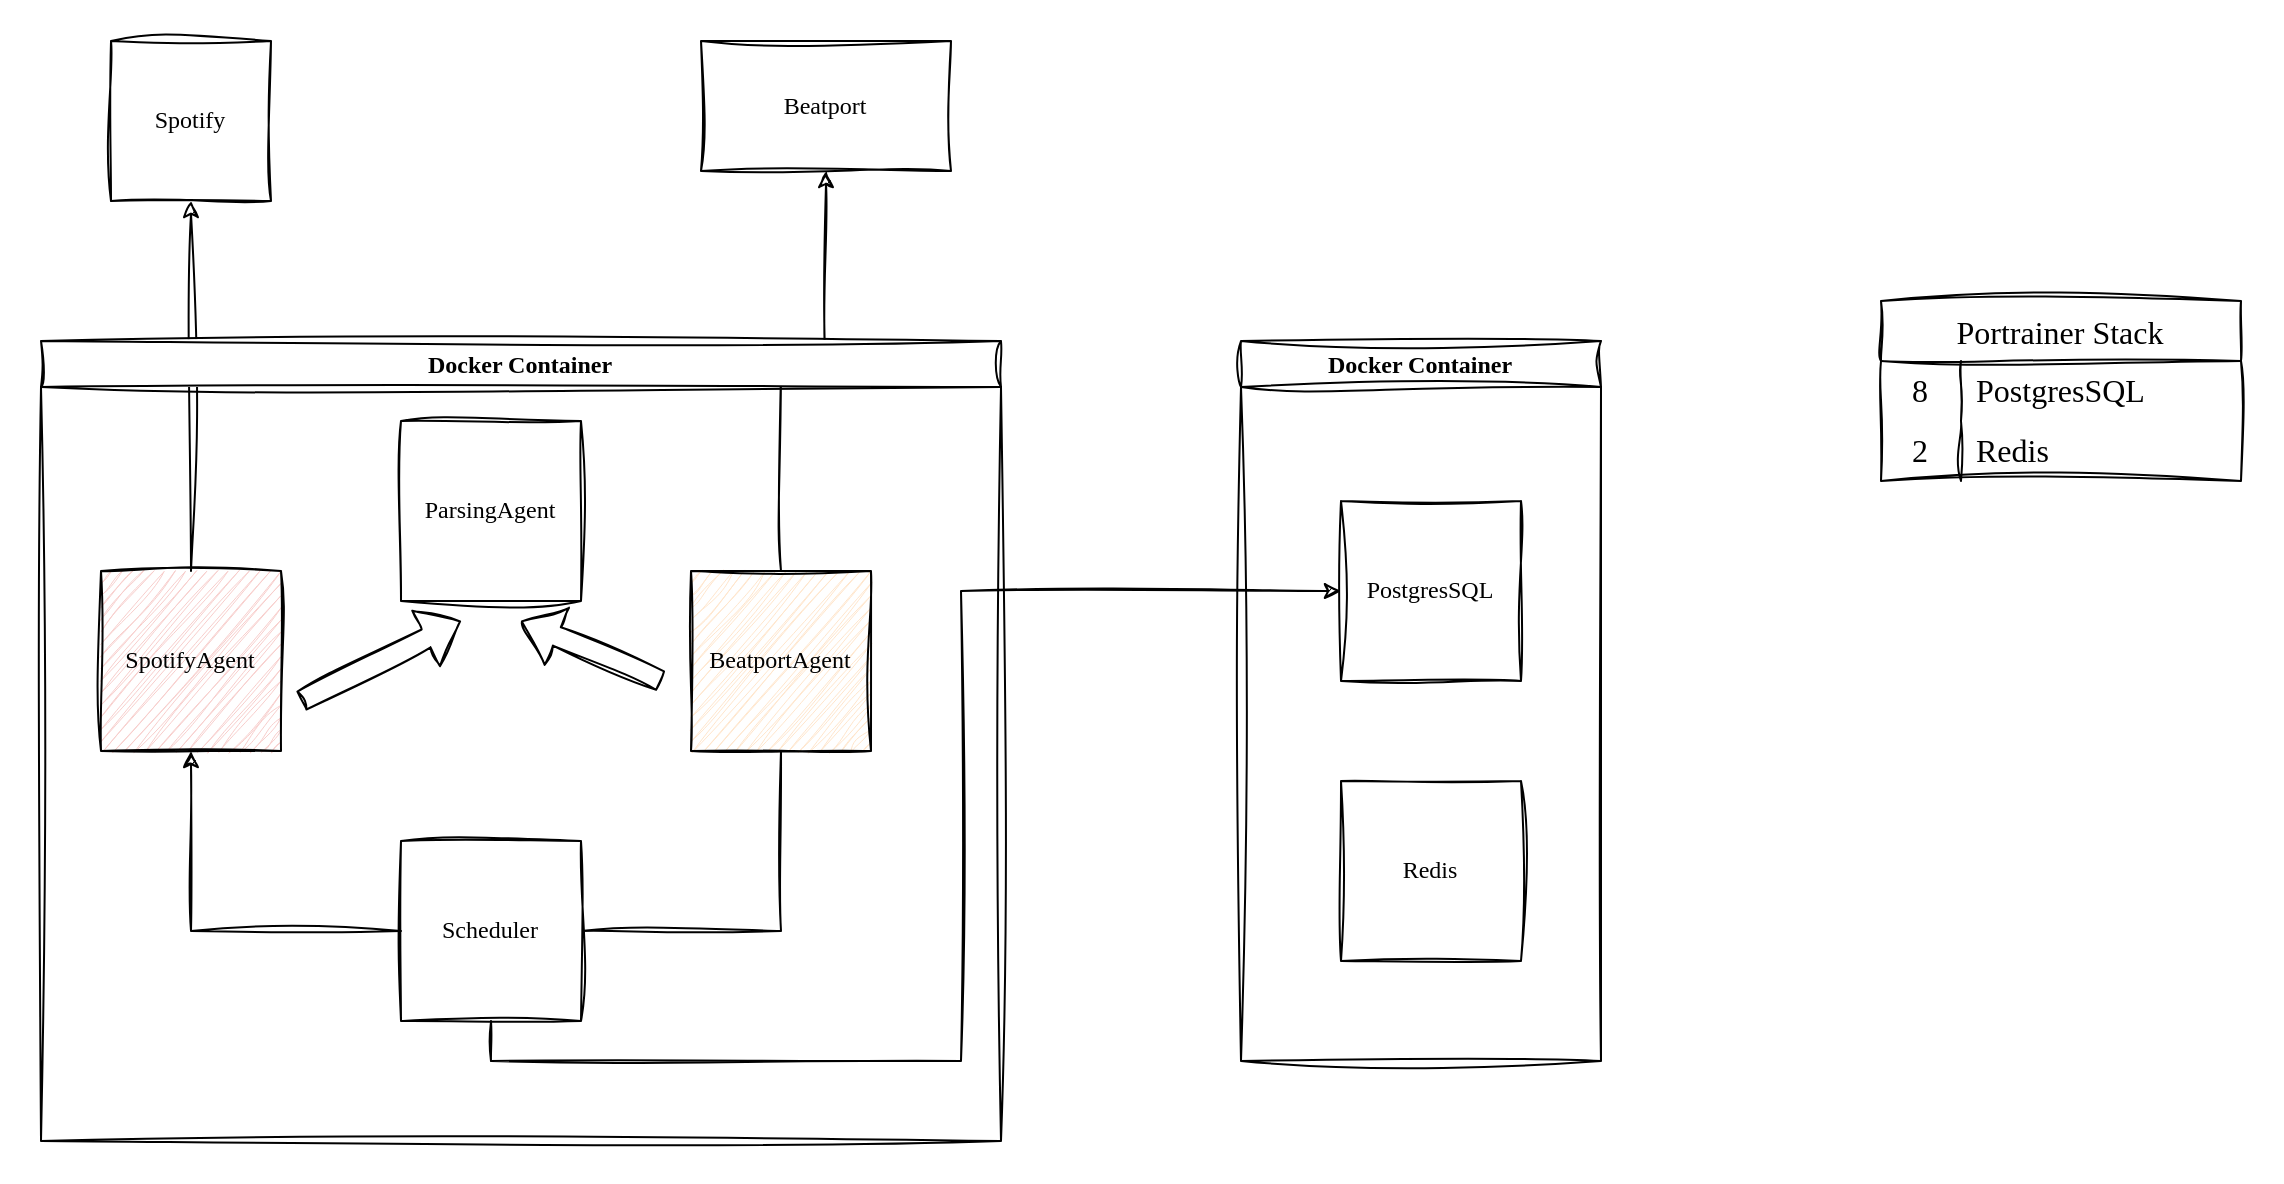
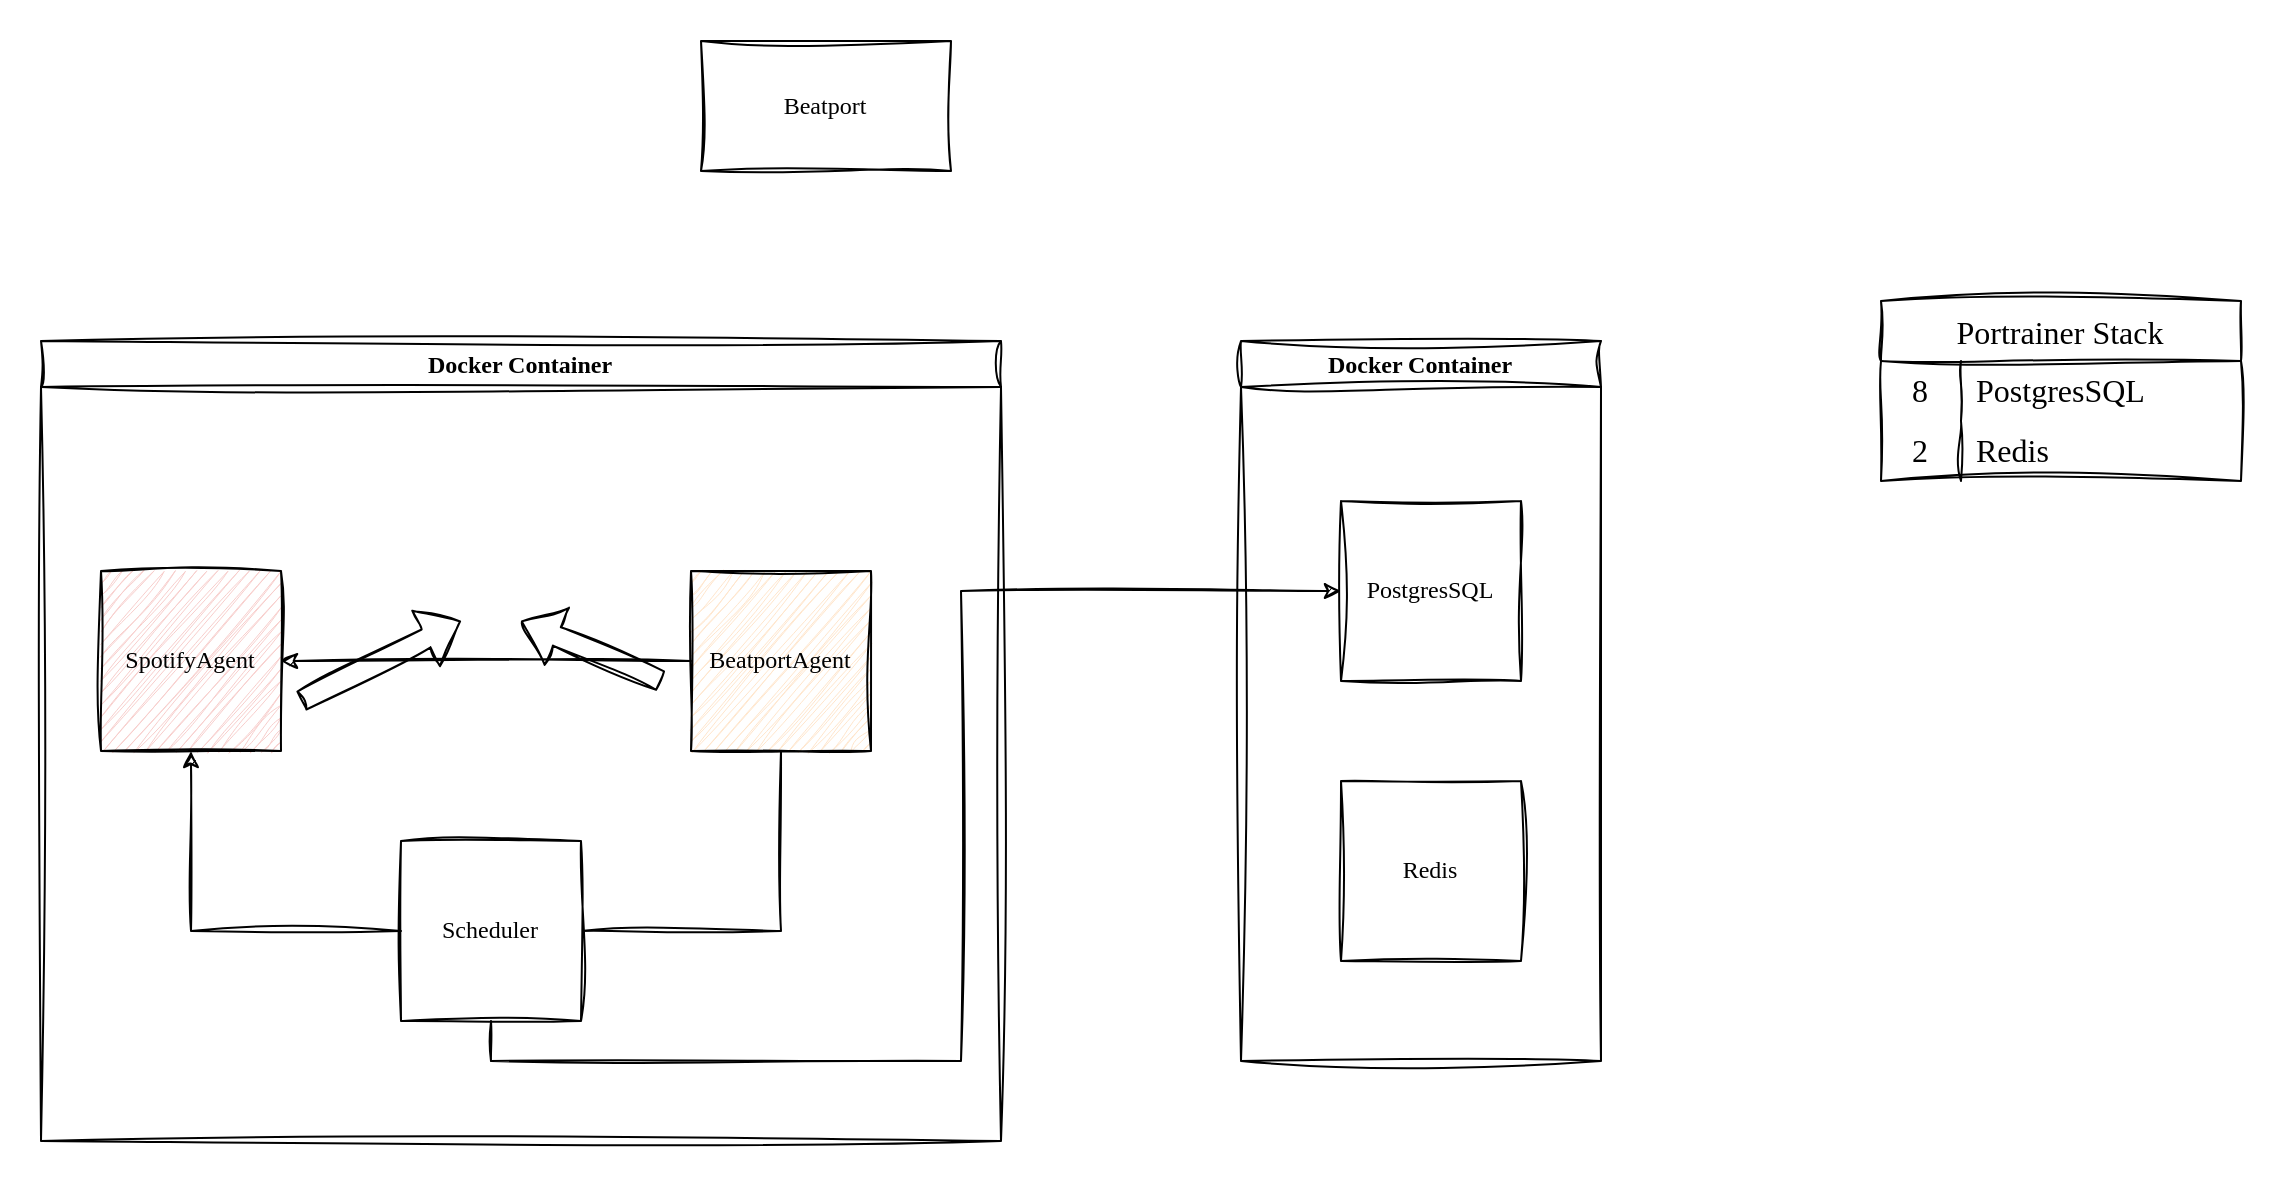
- <mxCell id="2" value="Spotify" style="whiteSpace=wrap;html=1;aspect=fixed;sketch=1;hachureGap=4;jiggle=2;curveFitting=1;fontFamily=Architects Daughter;fontSource=https%3A%2F%2Ffonts.googleapis.com%2Fcss%3Ffamily%3DArchitects%2BDaughter;" parent="1" vertex="1"><mxGeometry x="55" y="20" width="80" height="80" as="geometry" /></mxCell>
- <mxCell id="4" style="edgeStyle=orthogonalEdgeStyle;rounded=0;sketch=1;hachureGap=4;jiggle=2;curveFitting=1;orthogonalLoop=1;jettySize=auto;html=1;fontFamily=Architects Daughter;fontSource=https%3A%2F%2Ffonts.googleapis.com%2Fcss%3Ffamily%3DArchitects%2BDaughter;" parent="1" source="7" target="2" edge="1"><mxGeometry relative="1" as="geometry" /></mxCell>
- <mxCell id="5" style="edgeStyle=orthogonalEdgeStyle;rounded=0;sketch=1;hachureGap=4;jiggle=2;curveFitting=1;orthogonalLoop=1;jettySize=auto;html=1;fontFamily=Architects Daughter;fontSource=https%3A%2F%2Ffonts.googleapis.com%2Fcss%3Ffamily%3DArchitects%2BDaughter;" parent="1" source="8" target="3" edge="1"><mxGeometry relative="1" as="geometry" /></mxCell>
+ <mxCell id="5" style="edgeStyle=orthogonalEdgeStyle;rounded=0;sketch=1;hachureGap=4;jiggle=2;curveFitting=1;orthogonalLoop=1;jettySize=auto;html=1;fontFamily=Architects Daughter;fontSource=https%3A%2F%2Ffonts.googleapis.com%2Fcss%3Ffamily%3DArchitects%2BDaughter;" parent="1" source="8" target="7" edge="1"><mxGeometry relative="1" as="geometry" /></mxCell>
- <mxCell id="9" value="ParsingAgent" style="whiteSpace=wrap;html=1;aspect=fixed;sketch=1;hachureGap=4;jiggle=2;curveFitting=1;fontFamily=Architects Daughter;fontSource=https%3A%2F%2Ffonts.googleapis.com%2Fcss%3Ffamily%3DArchitects%2BDaughter;" parent="6" vertex="1"><mxGeometry x="180" y="40" width="90" height="90" as="geometry" /></mxCell>
